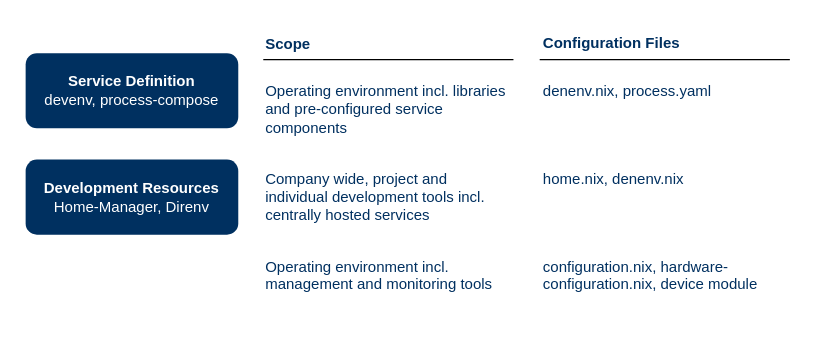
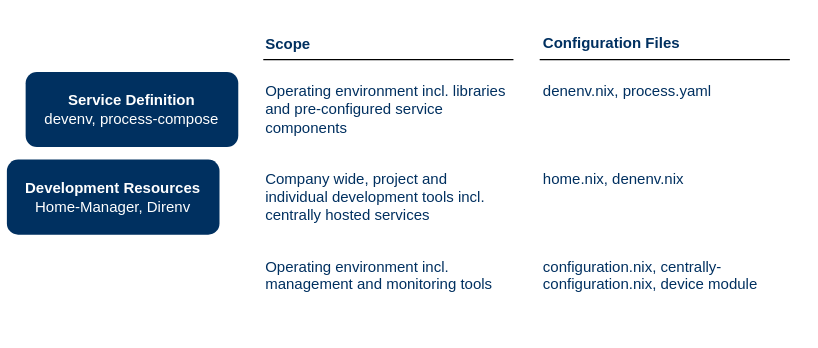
- <mxCell id="3" value="&lt;font style=&quot;color: light-dark(rgb(255, 255, 255), rgb(255, 255, 255));&quot;&gt;&lt;b&gt;Service Definition&lt;/b&gt;&lt;/font&gt;&lt;div&gt;&lt;font style=&quot;color: light-dark(rgb(255, 255, 255), rgb(255, 255, 255));&quot;&gt;devenv, process-compose&lt;/font&gt;&lt;/div&gt;" style="rounded=1;whiteSpace=wrap;html=1;fillColor=light-dark(#003060,#003060);strokeColor=none;" parent="1" vertex="1"><mxGeometry x="20" y="42" width="170" height="60" as="geometry" /></mxCell>
+ <mxCell id="3" value="&lt;font style=&quot;color: light-dark(rgb(255, 255, 255), rgb(255, 255, 255));&quot;&gt;&lt;b&gt;Service Definition&lt;/b&gt;&lt;/font&gt;&lt;div&gt;&lt;font style=&quot;color: light-dark(rgb(255, 255, 255), rgb(255, 255, 255));&quot;&gt;devenv, process-compose&lt;/font&gt;&lt;/div&gt;" style="rounded=1;whiteSpace=wrap;html=1;fillColor=light-dark(#003060,#003060);strokeColor=none;" parent="1" vertex="1"><mxGeometry x="20" y="57" width="170" height="60" as="geometry" /></mxCell>
- <mxCell id="2" value="&lt;font style=&quot;color: light-dark(rgb(255, 255, 255), rgb(255, 255, 255));&quot;&gt;&lt;b&gt;Development Resources&lt;br&gt;&lt;/b&gt;Home-Manager, Direnv&lt;/font&gt;" style="rounded=1;whiteSpace=wrap;html=1;fillColor=light-dark(#003060,#003060);strokeColor=none;" parent="1" vertex="1"><mxGeometry x="20" y="127" width="170" height="60" as="geometry" /></mxCell>
+ <mxCell id="2" value="&lt;font style=&quot;color: light-dark(rgb(255, 255, 255), rgb(255, 255, 255));&quot;&gt;&lt;b&gt;Development Resources&lt;br&gt;&lt;/b&gt;Home-Manager, Direnv&lt;/font&gt;" style="rounded=1;whiteSpace=wrap;html=1;fillColor=light-dark(#003060,#003060);strokeColor=none;" parent="1" vertex="1"><mxGeometry x="5" y="127" width="170" height="60" as="geometry" /></mxCell>
- <mxCell id="11" value="configuration.nix, hardware-configuration.nix, device module" style="text;whiteSpace=wrap;html=1;labelBackgroundColor=none;fontColor=light-dark(#003060,#003060);" parent="1" vertex="1"><mxGeometry x="432" y="198.5" width="200" height="57" as="geometry" /></mxCell>
+ <mxCell id="11" value="configuration.nix, centrally-configuration.nix, device module" style="text;whiteSpace=wrap;html=1;labelBackgroundColor=none;fontColor=light-dark(#003060,#003060);" parent="1" vertex="1"><mxGeometry x="432" y="198.5" width="200" height="57" as="geometry" /></mxCell>
